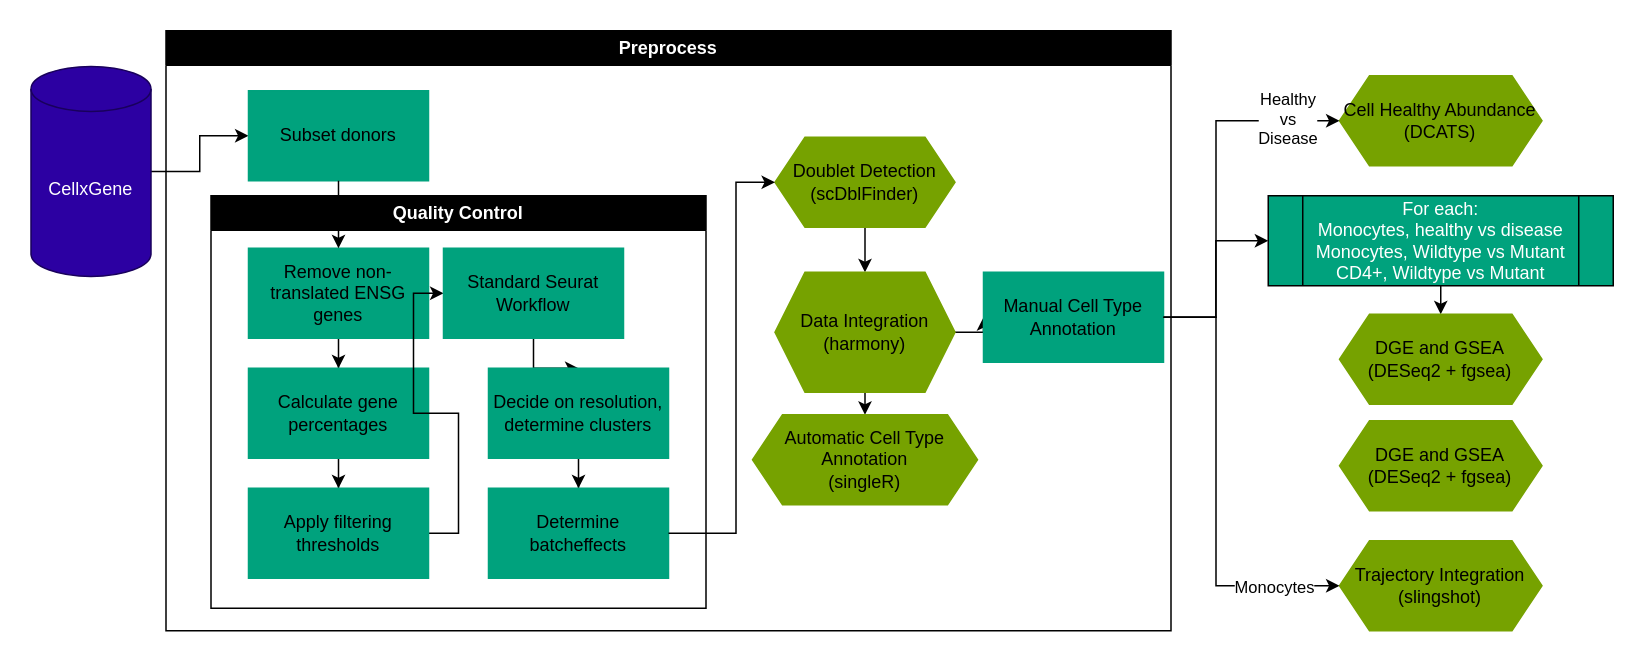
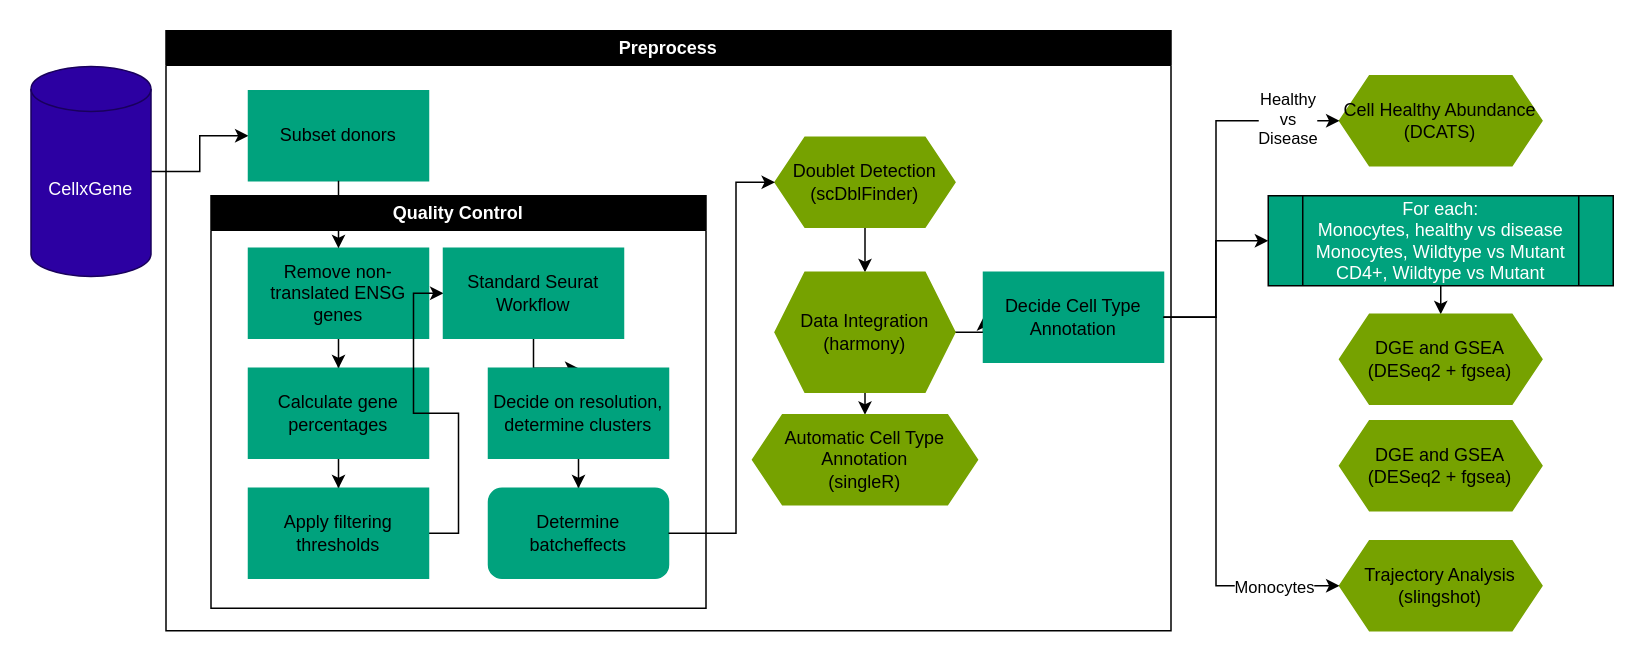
- <mxCell id="24" value="Manual Cell Type Annotation" style="whiteSpace=wrap;html=1;fillColor=#00A27D;strokeColor=#00A27D;" vertex="1" parent="4"><mxGeometry x="545" y="161" width="120" height="60" as="geometry" /></mxCell>
+ <mxCell id="24" value="Decide Cell Type Annotation" style="whiteSpace=wrap;html=1;fillColor=#00A27D;strokeColor=#00A27D;" vertex="1" parent="4"><mxGeometry x="545" y="161" width="120" height="60" as="geometry" /></mxCell>
- <mxCell id="16" value="Determine batcheffects" style="whiteSpace=wrap;html=1;fillColor=#00A27D;strokeColor=#00A27D;" vertex="1" parent="5"><mxGeometry x="185" y="195" width="120" height="60" as="geometry" /></mxCell>
+ <mxCell id="16" value="Determine batcheffects" style="whiteSpace=wrap;html=1;fillColor=#00A27D;strokeColor=#00A27D;rounded=1;" vertex="1" parent="5"><mxGeometry x="185" y="195" width="120" height="60" as="geometry" /></mxCell>
- <mxCell id="27" value="Trajectory Integration&lt;br&gt;(slingshot)" style="shape=hexagon;perimeter=hexagonPerimeter2;whiteSpace=wrap;html=1;fixedSize=1;fillColor=#76A200;fontColor=#000000;strokeColor=#76A200;" vertex="1" parent="1"><mxGeometry x="892.33" y="360" width="135" height="60" as="geometry" /></mxCell>
+ <mxCell id="27" value="Trajectory Analysis&lt;br&gt;(slingshot)" style="shape=hexagon;perimeter=hexagonPerimeter2;whiteSpace=wrap;html=1;fixedSize=1;fillColor=#76A200;fontColor=#000000;strokeColor=#76A200;" vertex="1" parent="1"><mxGeometry x="892.33" y="360" width="135" height="60" as="geometry" /></mxCell>
